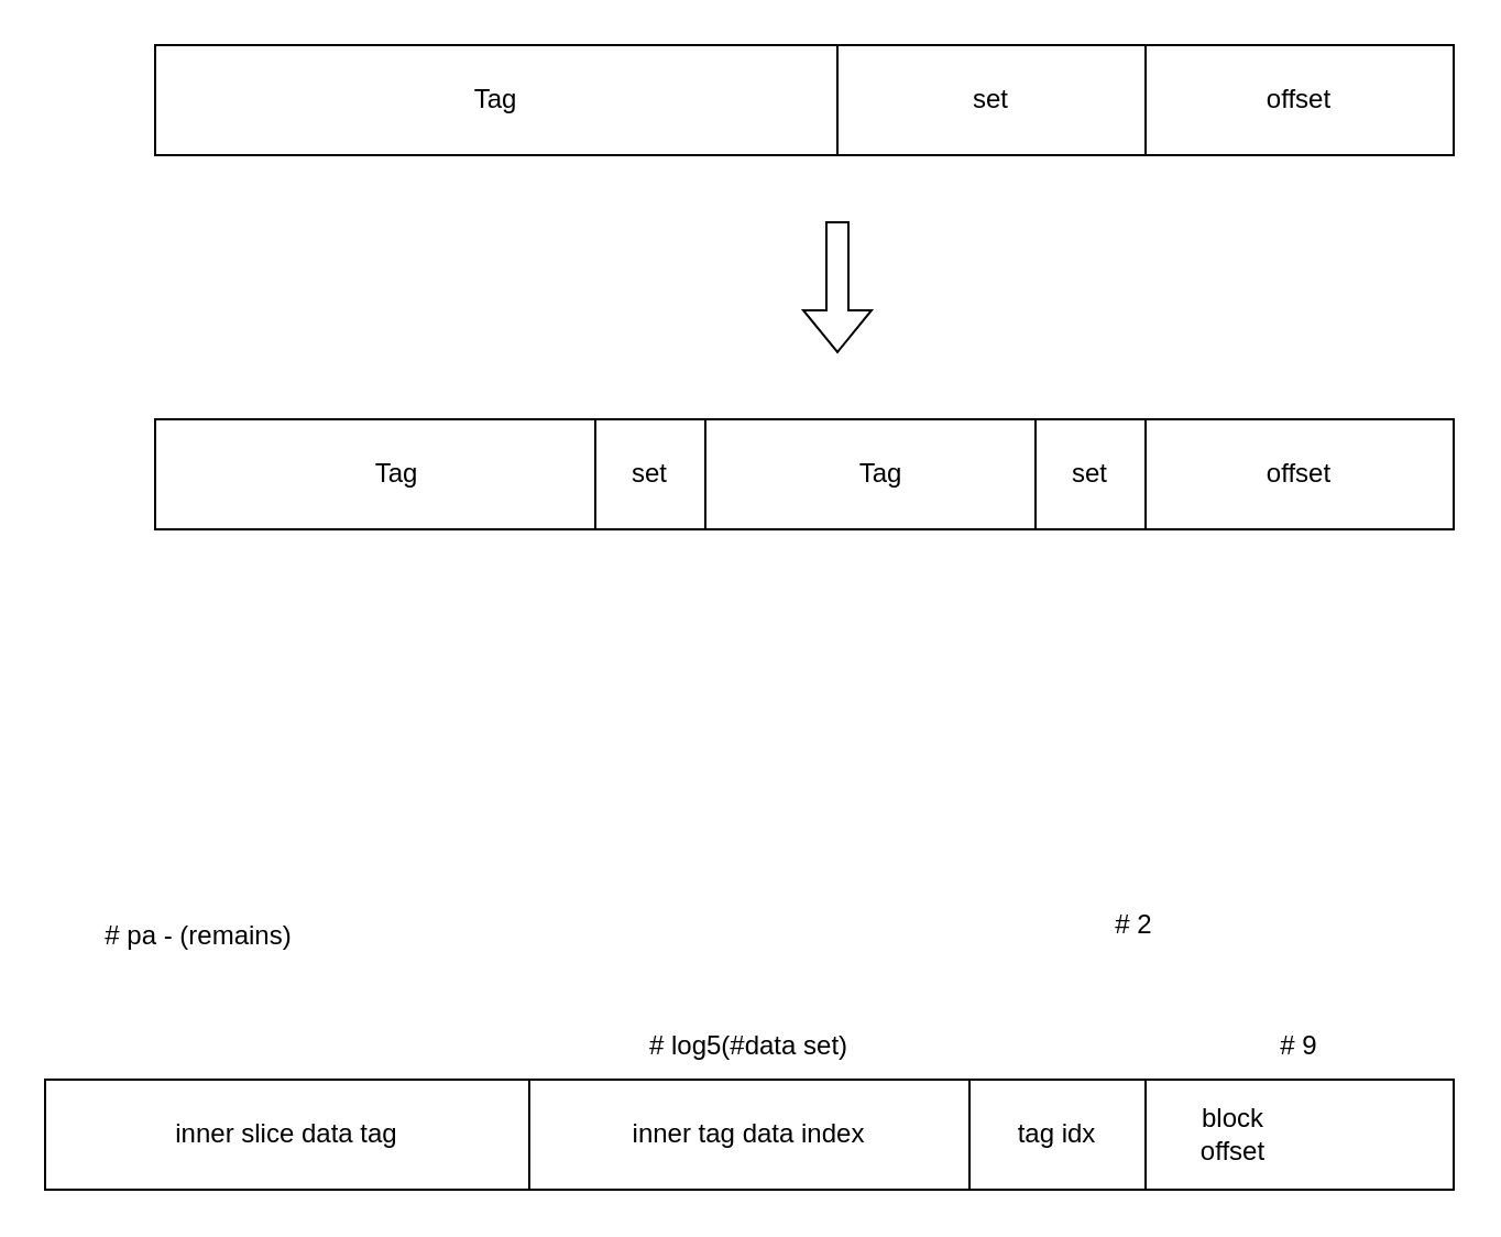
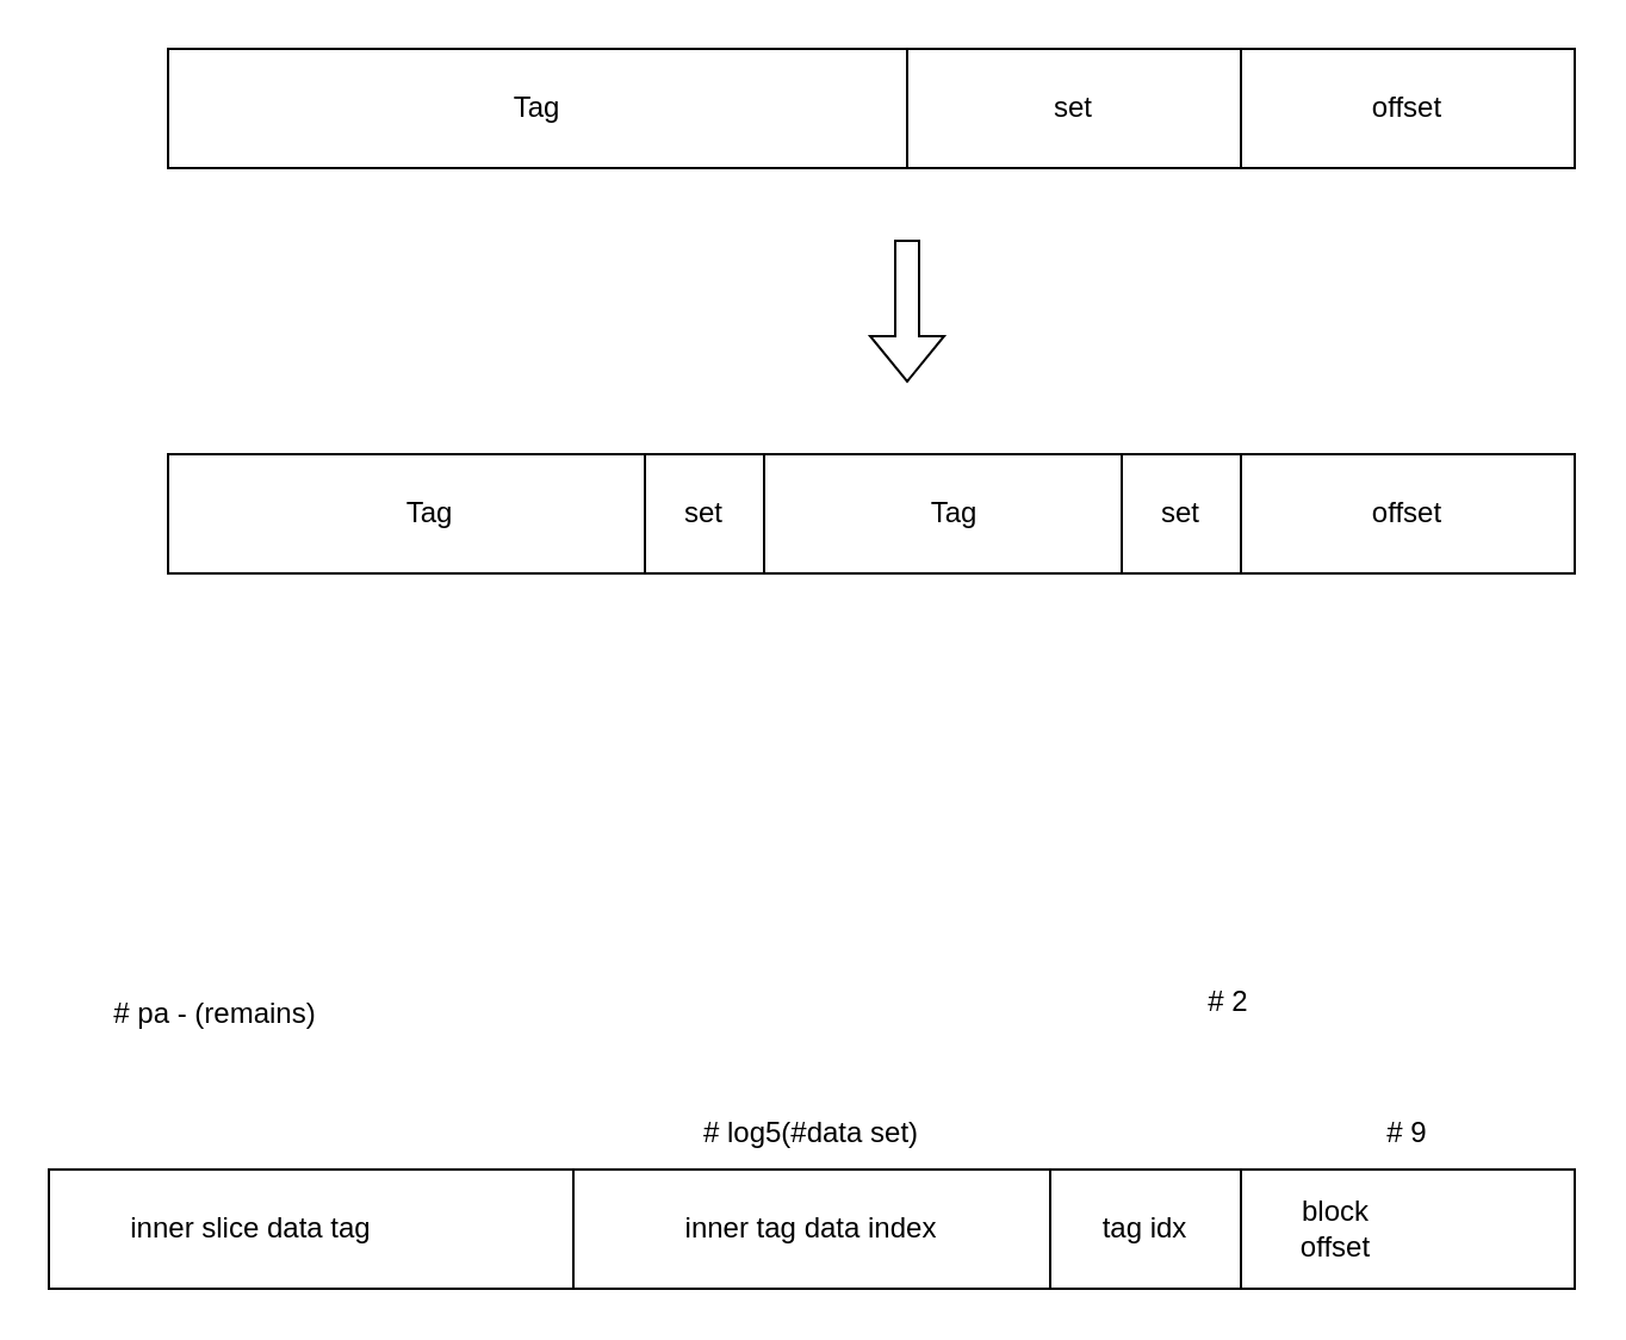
- <mxCell id="28" value="inner slice data tag" style="text;html=1;align=center;verticalAlign=middle;whiteSpace=wrap;rounded=0;" vertex="1" parent="1"><mxGeometry x="60" y="500" width="140" height="30" as="geometry" /></mxCell>
+ <mxCell id="28" value="inner slice data tag" style="text;html=1;align=center;verticalAlign=middle;whiteSpace=wrap;rounded=0;" vertex="1" parent="1"><mxGeometry x="35" y="500" width="140" height="30" as="geometry" /></mxCell>
